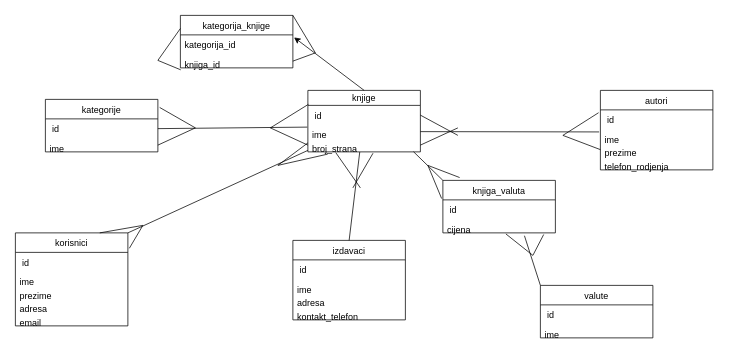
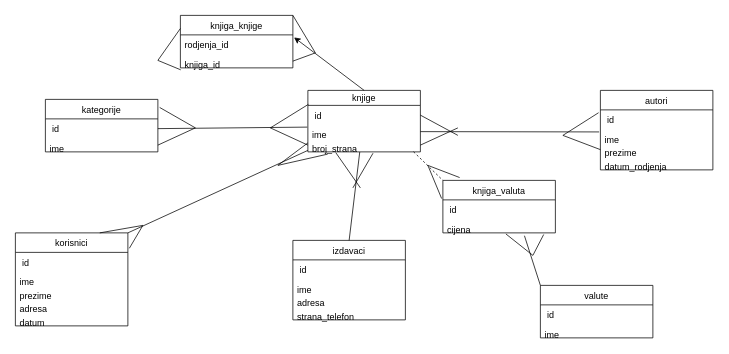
- <mxCell id="55" value="kategorija_knjige" style="swimlane;fontStyle=0;childLayout=stackLayout;horizontal=1;startSize=26;fillColor=none;horizontalStack=0;resizeParent=1;resizeParentMax=0;resizeLast=0;collapsible=1;marginBottom=0;" vertex="1" parent="1"><mxGeometry x="240" y="20" width="150" height="70" as="geometry" /></mxCell>
+ <mxCell id="55" value="knjiga_knjige" style="swimlane;fontStyle=0;childLayout=stackLayout;horizontal=1;startSize=26;fillColor=none;horizontalStack=0;resizeParent=1;resizeParentMax=0;resizeLast=0;collapsible=1;marginBottom=0;" vertex="1" parent="1"><mxGeometry x="240" y="20" width="150" height="70" as="geometry" /></mxCell>
- <mxCell id="56" value="kategorija_id" style="text;strokeColor=none;fillColor=none;align=left;verticalAlign=top;spacingLeft=4;spacingRight=4;overflow=hidden;rotatable=0;points=[[0,0.5],[1,0.5]];portConstraint=eastwest;" vertex="1" parent="55"><mxGeometry y="26" width="150" height="26" as="geometry" /></mxCell>
+ <mxCell id="56" value="rodjenja_id" style="text;strokeColor=none;fillColor=none;align=left;verticalAlign=top;spacingLeft=4;spacingRight=4;overflow=hidden;rotatable=0;points=[[0,0.5],[1,0.5]];portConstraint=eastwest;" vertex="1" parent="55"><mxGeometry y="26" width="150" height="26" as="geometry" /></mxCell>
- <mxCell id="38" value="" style="endArrow=none;html=1;rounded=0;entryX=0;entryY=0;entryDx=0;entryDy=0;exitX=0.939;exitY=0.989;exitDx=0;exitDy=0;exitPerimeter=0;" parent="1" source="10" target="35" edge="1"><mxGeometry width="50" height="50" relative="1" as="geometry"><mxPoint x="400" y="400" as="sourcePoint" /><mxPoint x="450" y="350" as="targetPoint" /></mxGeometry></mxCell>
+ <mxCell id="38" value="" style="endArrow=none;html=1;rounded=0;entryX=0;entryY=0;entryDx=0;entryDy=0;exitX=0.939;exitY=0.989;exitDx=0;exitDy=0;exitPerimeter=0;dashed=1;" parent="1" source="10" target="35" edge="1"><mxGeometry width="50" height="50" relative="1" as="geometry"><mxPoint x="400" y="400" as="sourcePoint" /><mxPoint x="450" y="350" as="targetPoint" /></mxGeometry></mxCell>
- <mxCell id="6" value="telefon_rodjenja" style="text;strokeColor=none;fillColor=none;align=left;verticalAlign=top;spacingLeft=4;spacingRight=4;overflow=hidden;rotatable=0;points=[[0,0.5],[1,0.5]];portConstraint=eastwest;" parent="2" vertex="1"><mxGeometry y="88" width="150" height="18" as="geometry" /></mxCell>
+ <mxCell id="6" value="datum_rodjenja" style="text;strokeColor=none;fillColor=none;align=left;verticalAlign=top;spacingLeft=4;spacingRight=4;overflow=hidden;rotatable=0;points=[[0,0.5],[1,0.5]];portConstraint=eastwest;" parent="2" vertex="1"><mxGeometry y="88" width="150" height="18" as="geometry" /></mxCell>
- <mxCell id="15" value="kontakt_telefon" style="text;strokeColor=none;fillColor=none;align=left;verticalAlign=top;spacingLeft=4;spacingRight=4;overflow=hidden;rotatable=0;points=[[0,0.5],[1,0.5]];portConstraint=eastwest;" parent="11" vertex="1"><mxGeometry y="88" width="150" height="18" as="geometry" /></mxCell>
+ <mxCell id="15" value="strana_telefon" style="text;strokeColor=none;fillColor=none;align=left;verticalAlign=top;spacingLeft=4;spacingRight=4;overflow=hidden;rotatable=0;points=[[0,0.5],[1,0.5]];portConstraint=eastwest;" parent="11" vertex="1"><mxGeometry y="88" width="150" height="18" as="geometry" /></mxCell>
- <mxCell id="49" value="email" style="text;strokeColor=none;fillColor=none;align=left;verticalAlign=top;spacingLeft=4;spacingRight=4;overflow=hidden;rotatable=0;points=[[0,0.5],[1,0.5]];portConstraint=eastwest;" parent="44" vertex="1"><mxGeometry y="106" width="150" height="18" as="geometry" /></mxCell>
+ <mxCell id="49" value="datum" style="text;strokeColor=none;fillColor=none;align=left;verticalAlign=top;spacingLeft=4;spacingRight=4;overflow=hidden;rotatable=0;points=[[0,0.5],[1,0.5]];portConstraint=eastwest;" parent="44" vertex="1"><mxGeometry y="106" width="150" height="18" as="geometry" /></mxCell>
